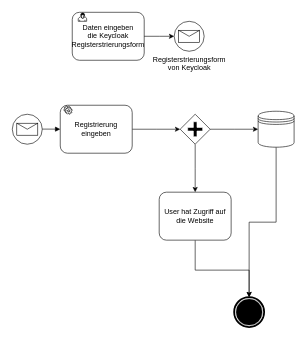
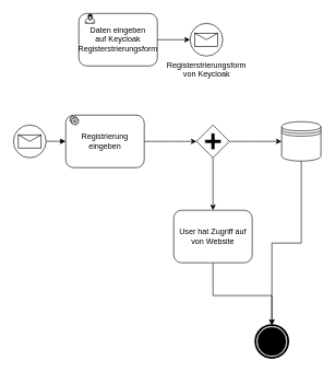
- <mxCell id="2" value="Daten eingeben&lt;br&gt;die Keycloak Registerstrierungsform" style="shape=ext;rounded=1;html=1;whiteSpace=wrap;" parent="1" vertex="1"><mxGeometry x="120" y="20" width="120" height="80" as="geometry" /></mxCell>
+ <mxCell id="2" value="Daten eingeben&lt;br&gt;auf Keycloak Registerstrierungsform" style="shape=ext;rounded=1;html=1;whiteSpace=wrap;" parent="1" vertex="1"><mxGeometry x="120" y="20" width="120" height="80" as="geometry" /></mxCell>
- <mxCell id="17" value="User hat Zugriff auf die Website" style="shape=ext;rounded=1;html=1;whiteSpace=wrap;" vertex="1" parent="1"><mxGeometry x="265" y="320" width="120" height="80" as="geometry" /></mxCell>
+ <mxCell id="17" value="User hat Zugriff auf von Website" style="shape=ext;rounded=1;html=1;whiteSpace=wrap;" vertex="1" parent="1"><mxGeometry x="265" y="320" width="120" height="80" as="geometry" /></mxCell>
